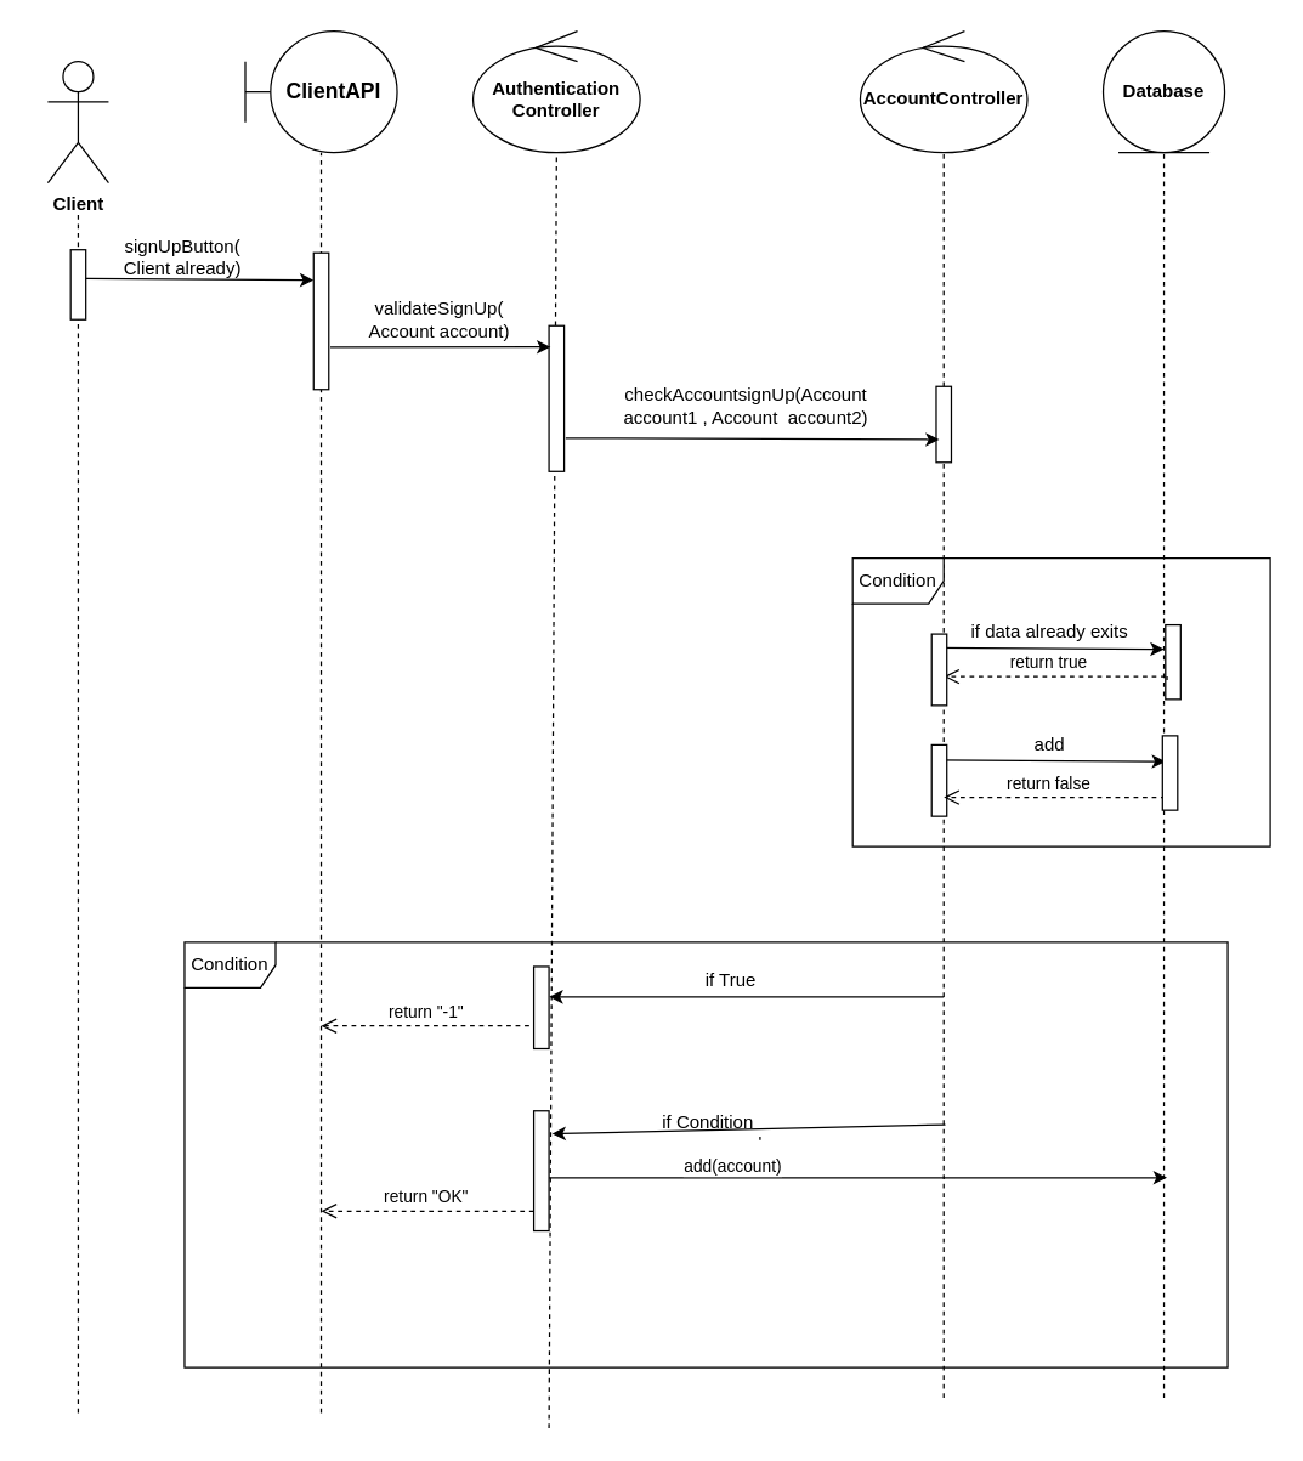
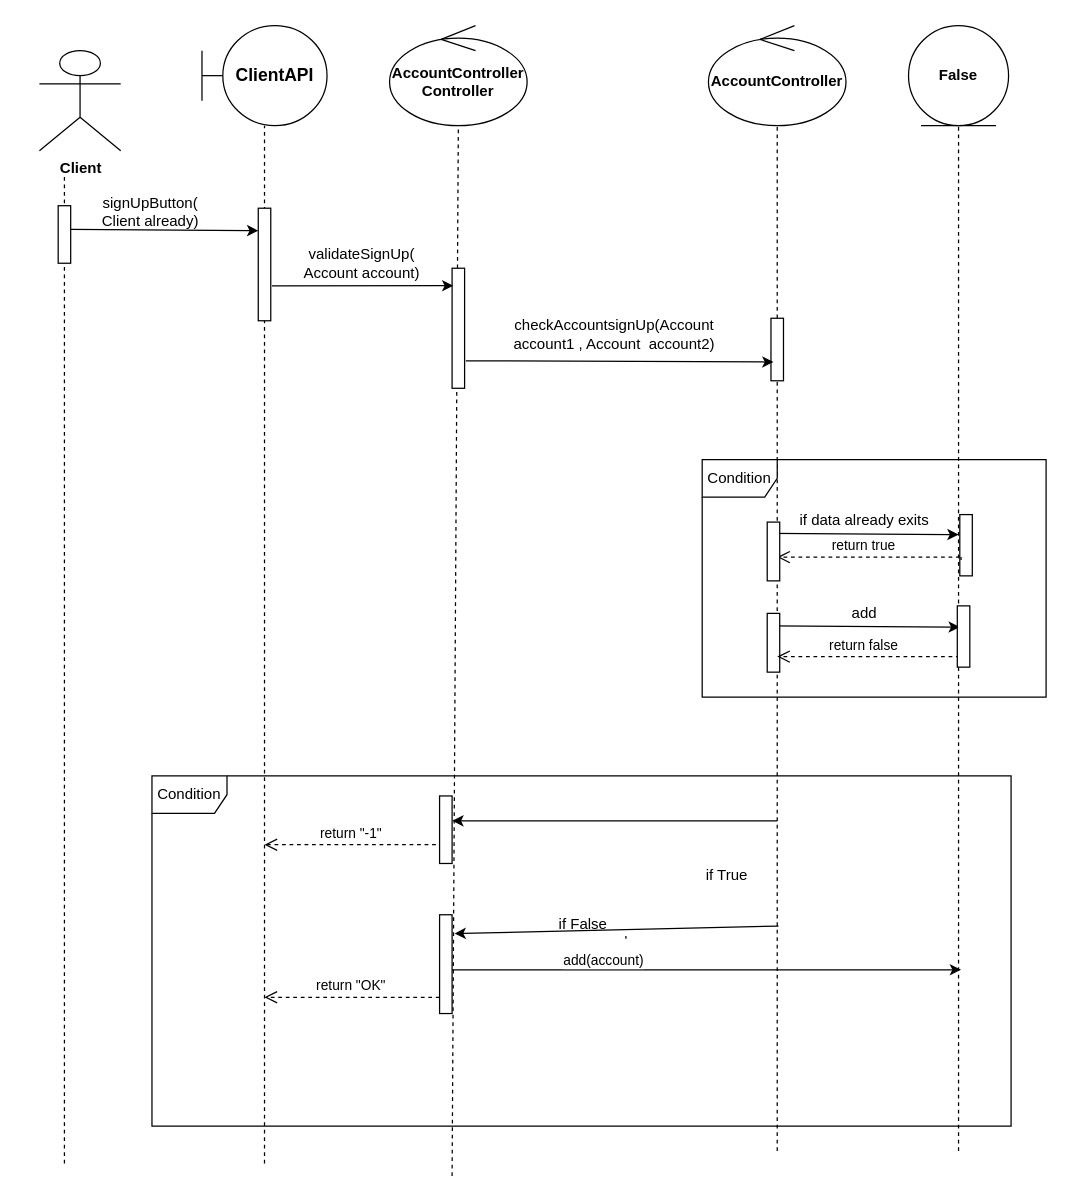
- <mxCell id="40" value="&lt;b&gt;Database&lt;/b&gt;" style="ellipse;shape=umlEntity;whiteSpace=wrap;html=1;" vertex="1" parent="1"><mxGeometry x="726" y="20" width="80" height="80" as="geometry" /></mxCell>
+ <mxCell id="40" value="&lt;b&gt;False&lt;/b&gt;" style="ellipse;shape=umlEntity;whiteSpace=wrap;html=1;" vertex="1" parent="1"><mxGeometry x="726" y="20" width="80" height="80" as="geometry" /></mxCell>
- <mxCell id="38" value="&lt;b&gt;Authentication&lt;br&gt;Controller&lt;/b&gt;" style="ellipse;shape=umlControl;whiteSpace=wrap;html=1;" vertex="1" parent="1"><mxGeometry x="311" y="20" width="110" height="80" as="geometry" /></mxCell>
+ <mxCell id="38" value="&lt;b&gt;AccountController&lt;br&gt;Controller&lt;/b&gt;" style="ellipse;shape=umlControl;whiteSpace=wrap;html=1;" vertex="1" parent="1"><mxGeometry x="311" y="20" width="110" height="80" as="geometry" /></mxCell>
- <mxCell id="2" value="&lt;b&gt;Client&lt;br&gt;&lt;br&gt;&lt;/b&gt;" style="shape=umlActor;verticalLabelPosition=bottom;verticalAlign=top;html=1;outlineConnect=0;" vertex="1" parent="1"><mxGeometry x="31" y="40" width="40" height="80" as="geometry" /></mxCell>
+ <mxCell id="2" value="&lt;b&gt;Client&lt;br&gt;&lt;br&gt;&lt;/b&gt;" style="shape=umlActor;verticalLabelPosition=bottom;verticalAlign=top;html=1;outlineConnect=0;" vertex="1" parent="1"><mxGeometry x="31" y="40" width="65" height="80" as="geometry" /></mxCell>
- <mxCell id="29" value="if True" style="text;html=1;strokeColor=none;fillColor=none;align=center;verticalAlign=middle;whiteSpace=wrap;rounded=0;" vertex="1" parent="1"><mxGeometry x="381" y="636" width="200" height="17" as="geometry" /></mxCell>
+ <mxCell id="29" value="if True" style="text;html=1;strokeColor=none;fillColor=none;align=center;verticalAlign=middle;whiteSpace=wrap;rounded=0;" vertex="1" parent="1"><mxGeometry x="481" y="691" width="200" height="17" as="geometry" /></mxCell>
- <mxCell id="32" value="if Condition" style="text;html=1;strokeColor=none;fillColor=none;align=center;verticalAlign=middle;whiteSpace=wrap;rounded=0;" vertex="1" parent="1"><mxGeometry x="366" y="730" width="200" height="17" as="geometry" /></mxCell>
+ <mxCell id="32" value="if False" style="text;html=1;strokeColor=none;fillColor=none;align=center;verticalAlign=middle;whiteSpace=wrap;rounded=0;" vertex="1" parent="1"><mxGeometry x="366" y="730" width="200" height="17" as="geometry" /></mxCell>
